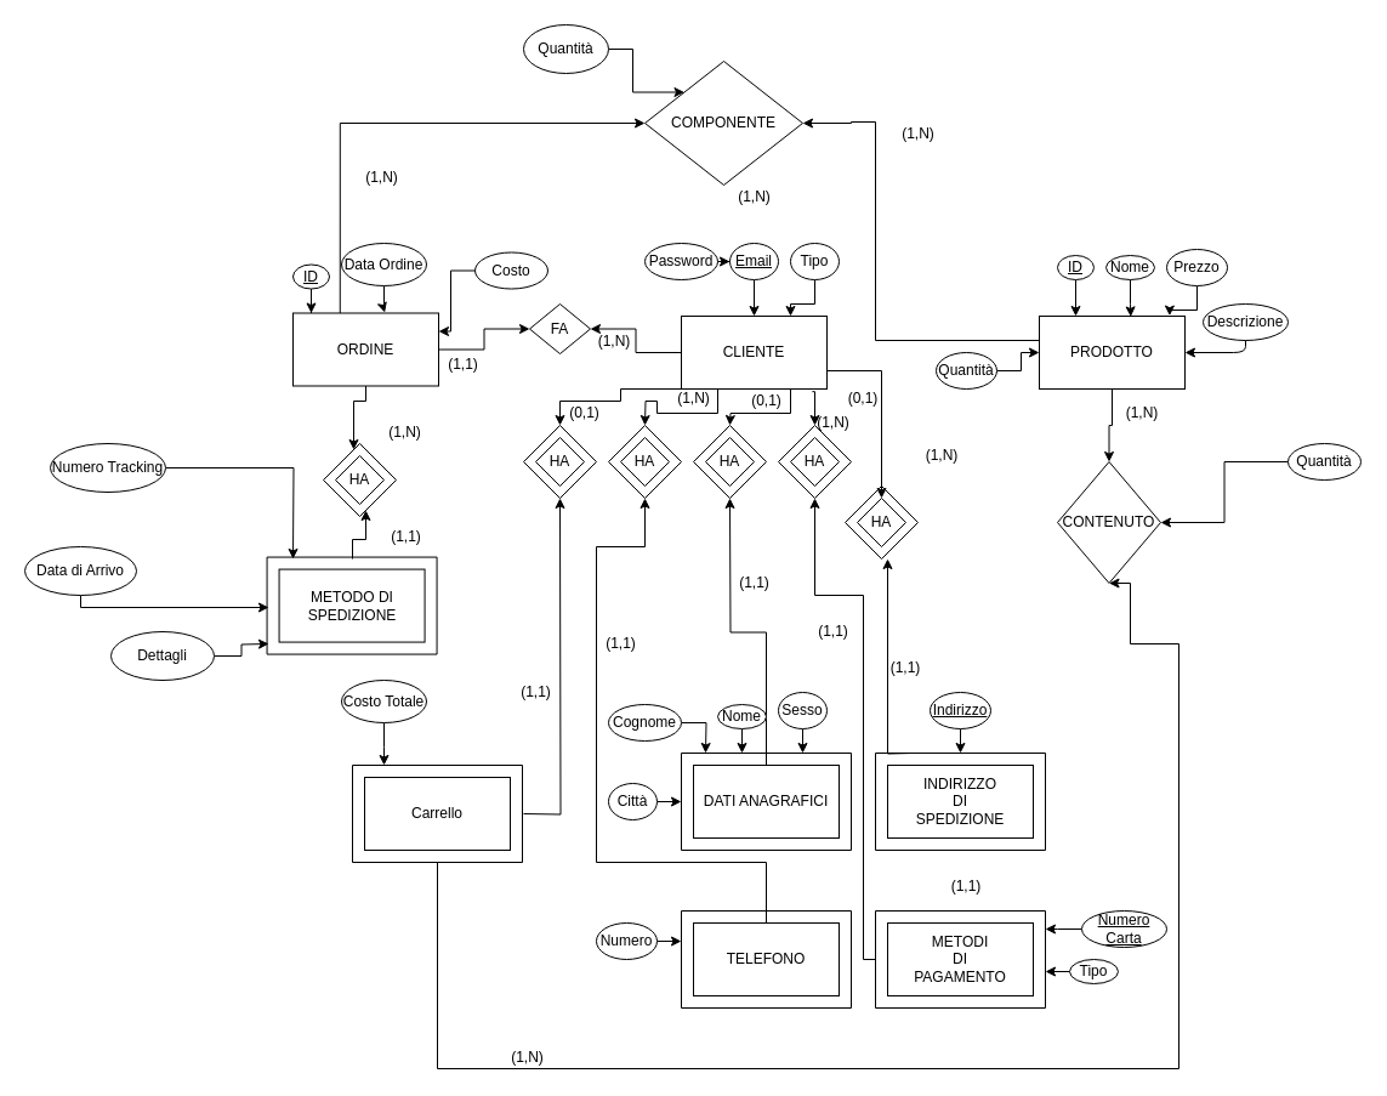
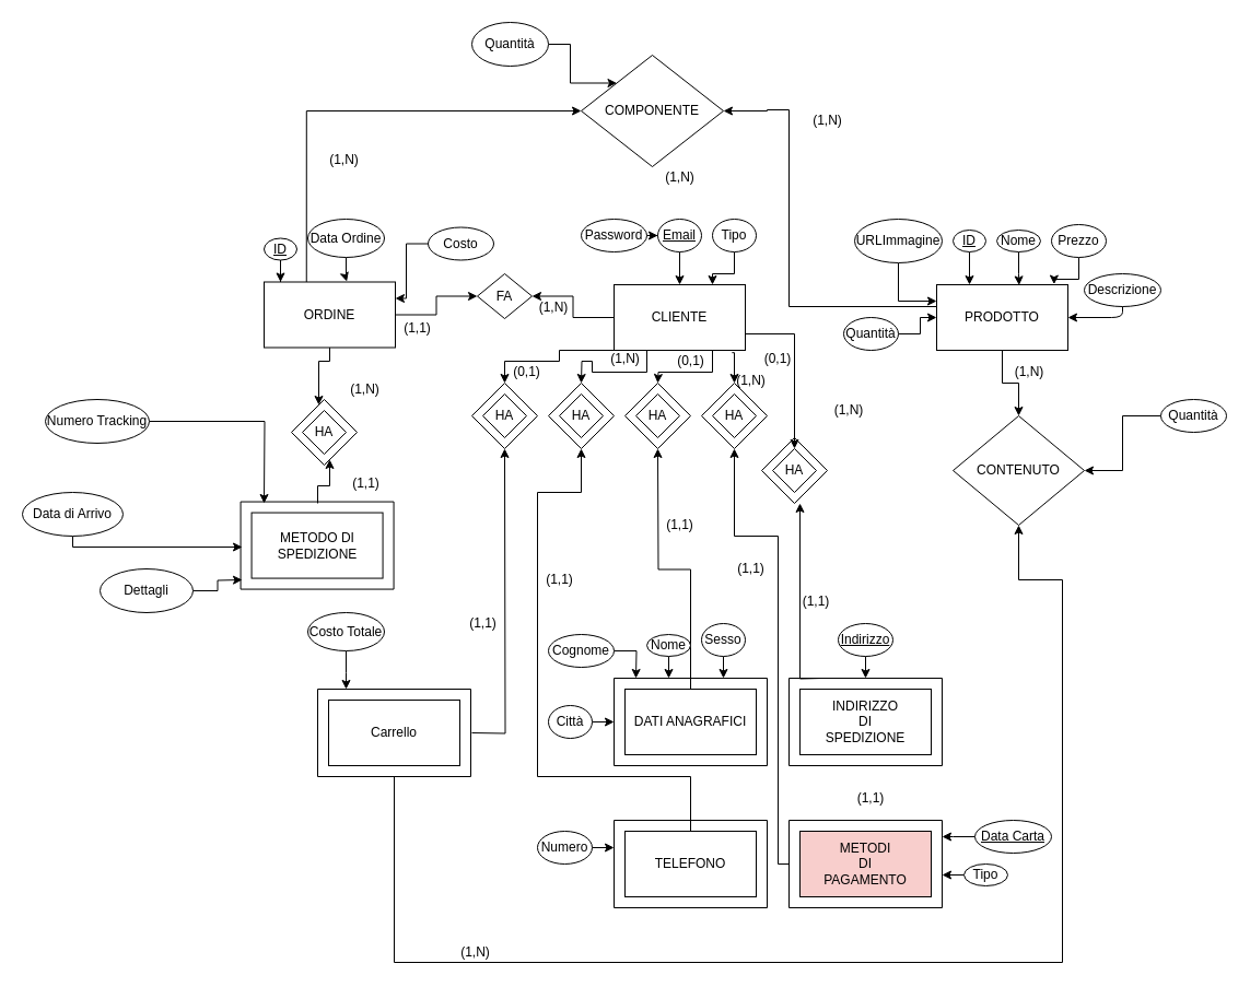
+ <mxCell id="19" value="URLImmagine" style="ellipse;whiteSpace=wrap;html=1;" vertex="1" parent="1"><mxGeometry x="781" y="200" width="80" height="40" as="geometry" /></mxCell>
+ <mxCell id="18" style="edgeStyle=orthogonalEdgeStyle;rounded=0;orthogonalLoop=1;jettySize=auto;html=1;entryX=0;entryY=0.25;entryDx=0;entryDy=0;" edge="1" parent="1" source="19" target="17"><mxGeometry relative="1" as="geometry" /></mxCell>
- <mxCell id="96" value="CONTENUTO" style="rhombus;whiteSpace=wrap;html=1;" vertex="1" parent="1"><mxGeometry x="871" y="380" width="85" height="100" as="geometry" /></mxCell>
+ <mxCell id="96" value="CONTENUTO" style="rhombus;whiteSpace=wrap;html=1;" vertex="1" parent="1"><mxGeometry x="871" y="380" width="120" height="100" as="geometry" /></mxCell>
- <mxCell id="72" value="&lt;u&gt;Numero Carta&lt;/u&gt;" style="ellipse;whiteSpace=wrap;html=1;" vertex="1" parent="1"><mxGeometry x="891" y="750" width="70" height="30" as="geometry" /></mxCell>
+ <mxCell id="72" value="&lt;u&gt;Data Carta&lt;/u&gt;" style="ellipse;whiteSpace=wrap;html=1;" vertex="1" parent="1"><mxGeometry x="891" y="750" width="70" height="30" as="geometry" /></mxCell>
- <mxCell id="37" value="METODI&lt;br&gt;DI&lt;br&gt;PAGAMENTO" style="rounded=0;whiteSpace=wrap;html=1;" vertex="1" parent="1"><mxGeometry x="731" y="760" width="120" height="60" as="geometry" /></mxCell>
+ <mxCell id="37" value="METODI&lt;br&gt;DI&lt;br&gt;PAGAMENTO" style="rounded=0;whiteSpace=wrap;html=1;fillColor=#f8cecc;" vertex="1" parent="1"><mxGeometry x="731" y="760" width="120" height="60" as="geometry" /></mxCell>
